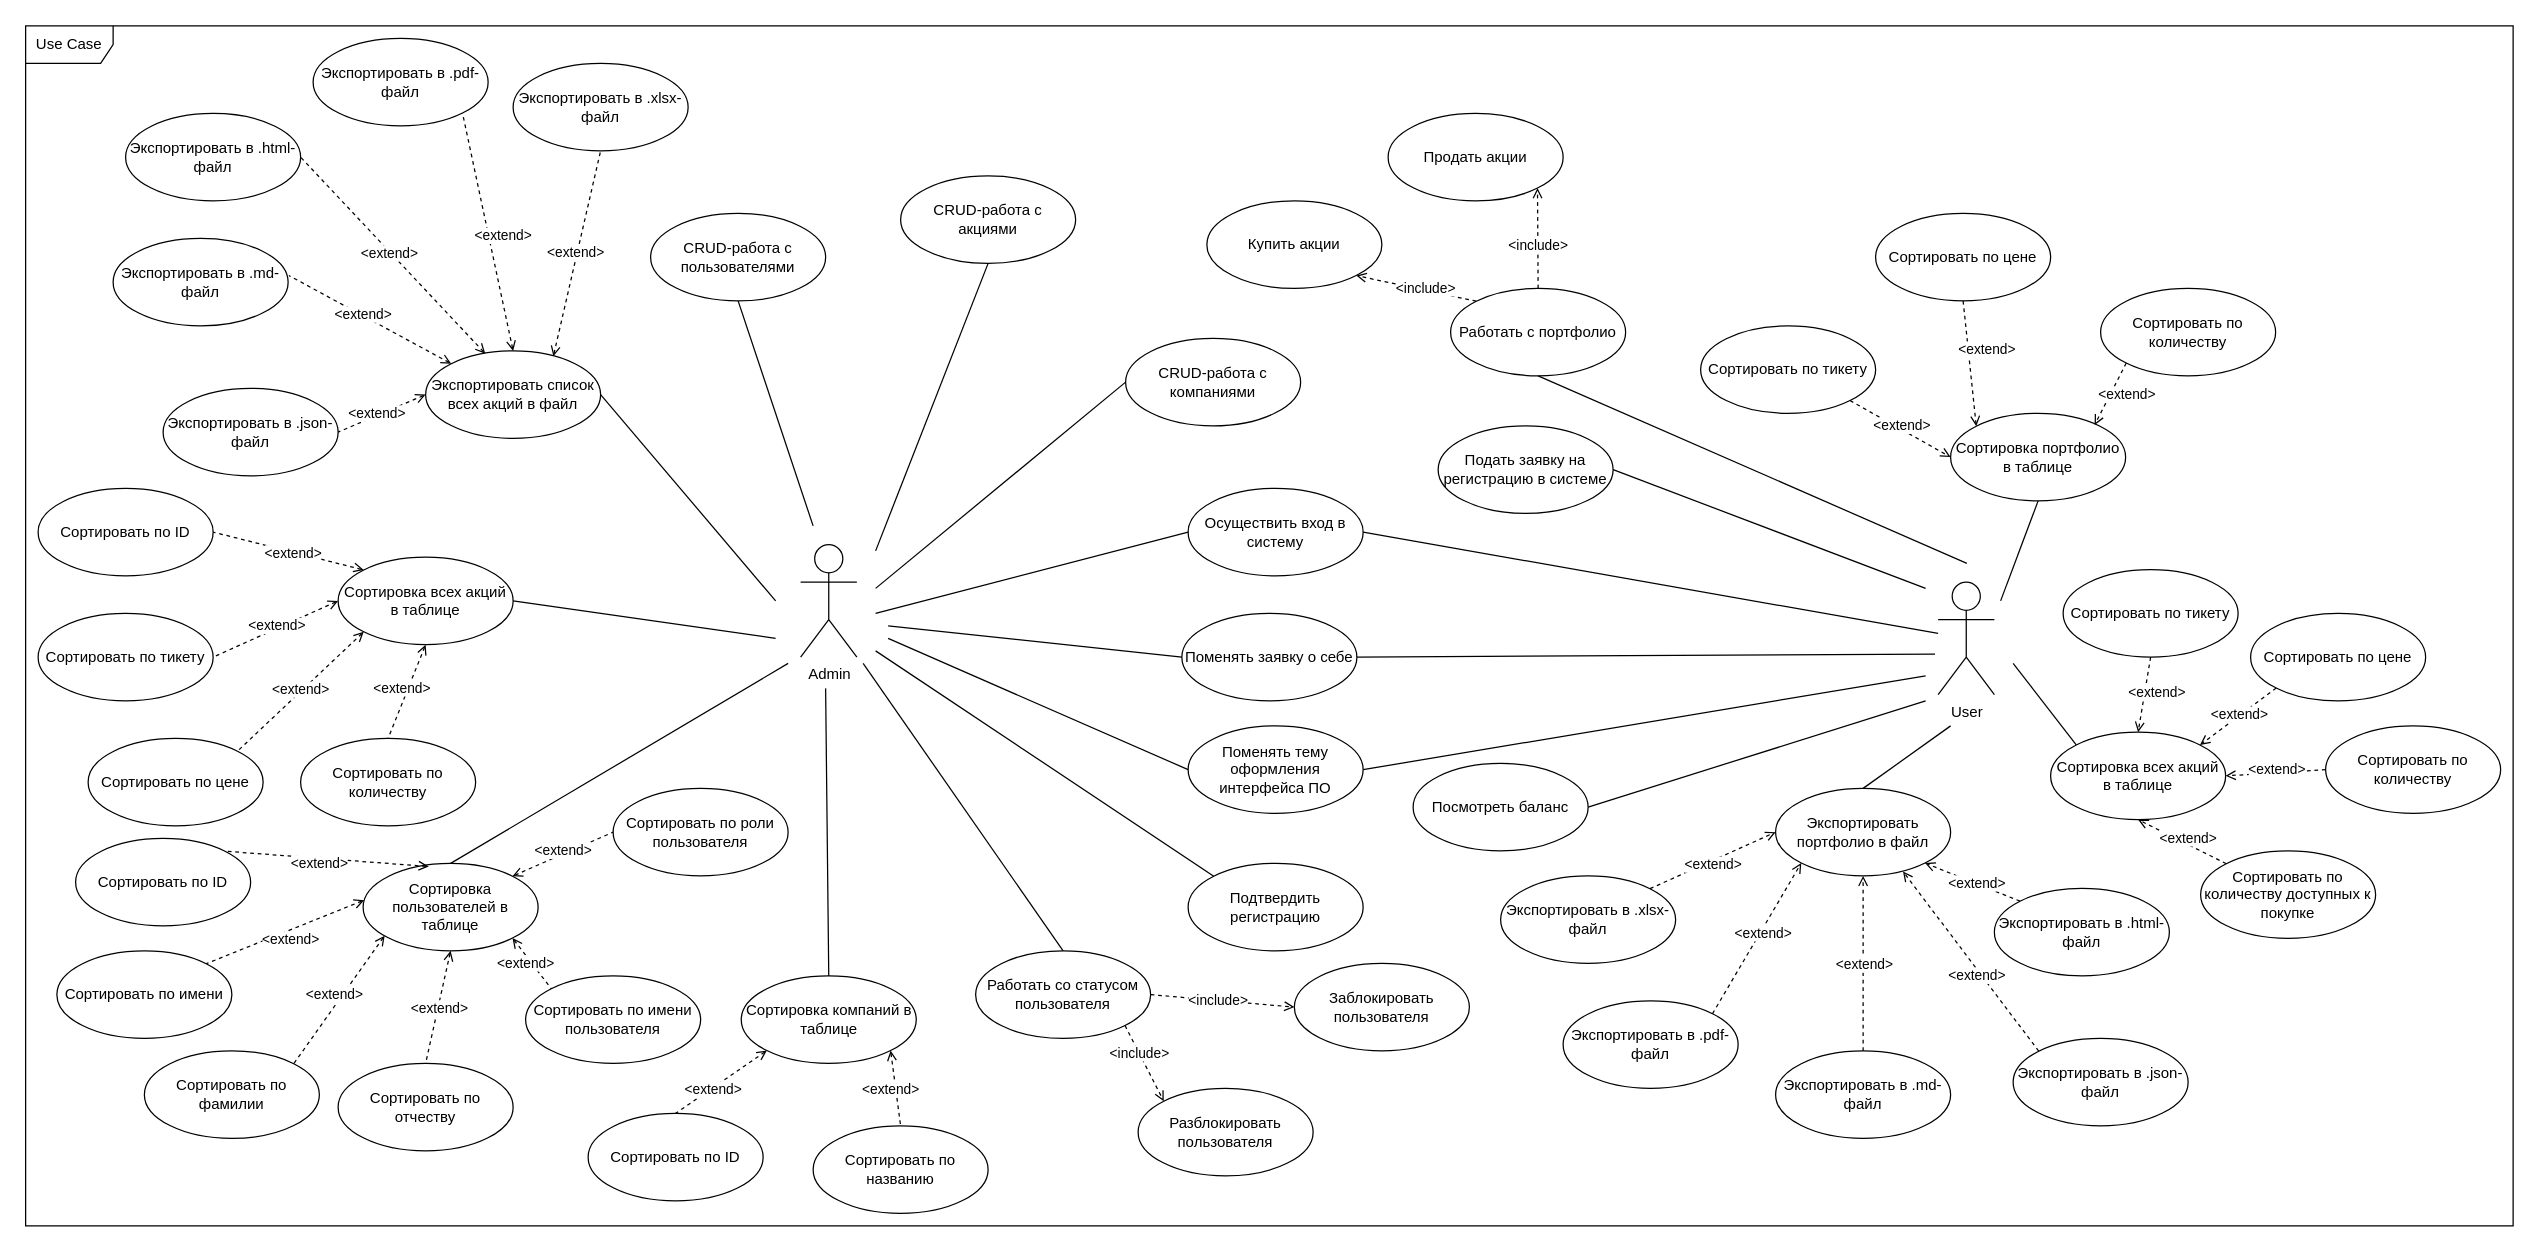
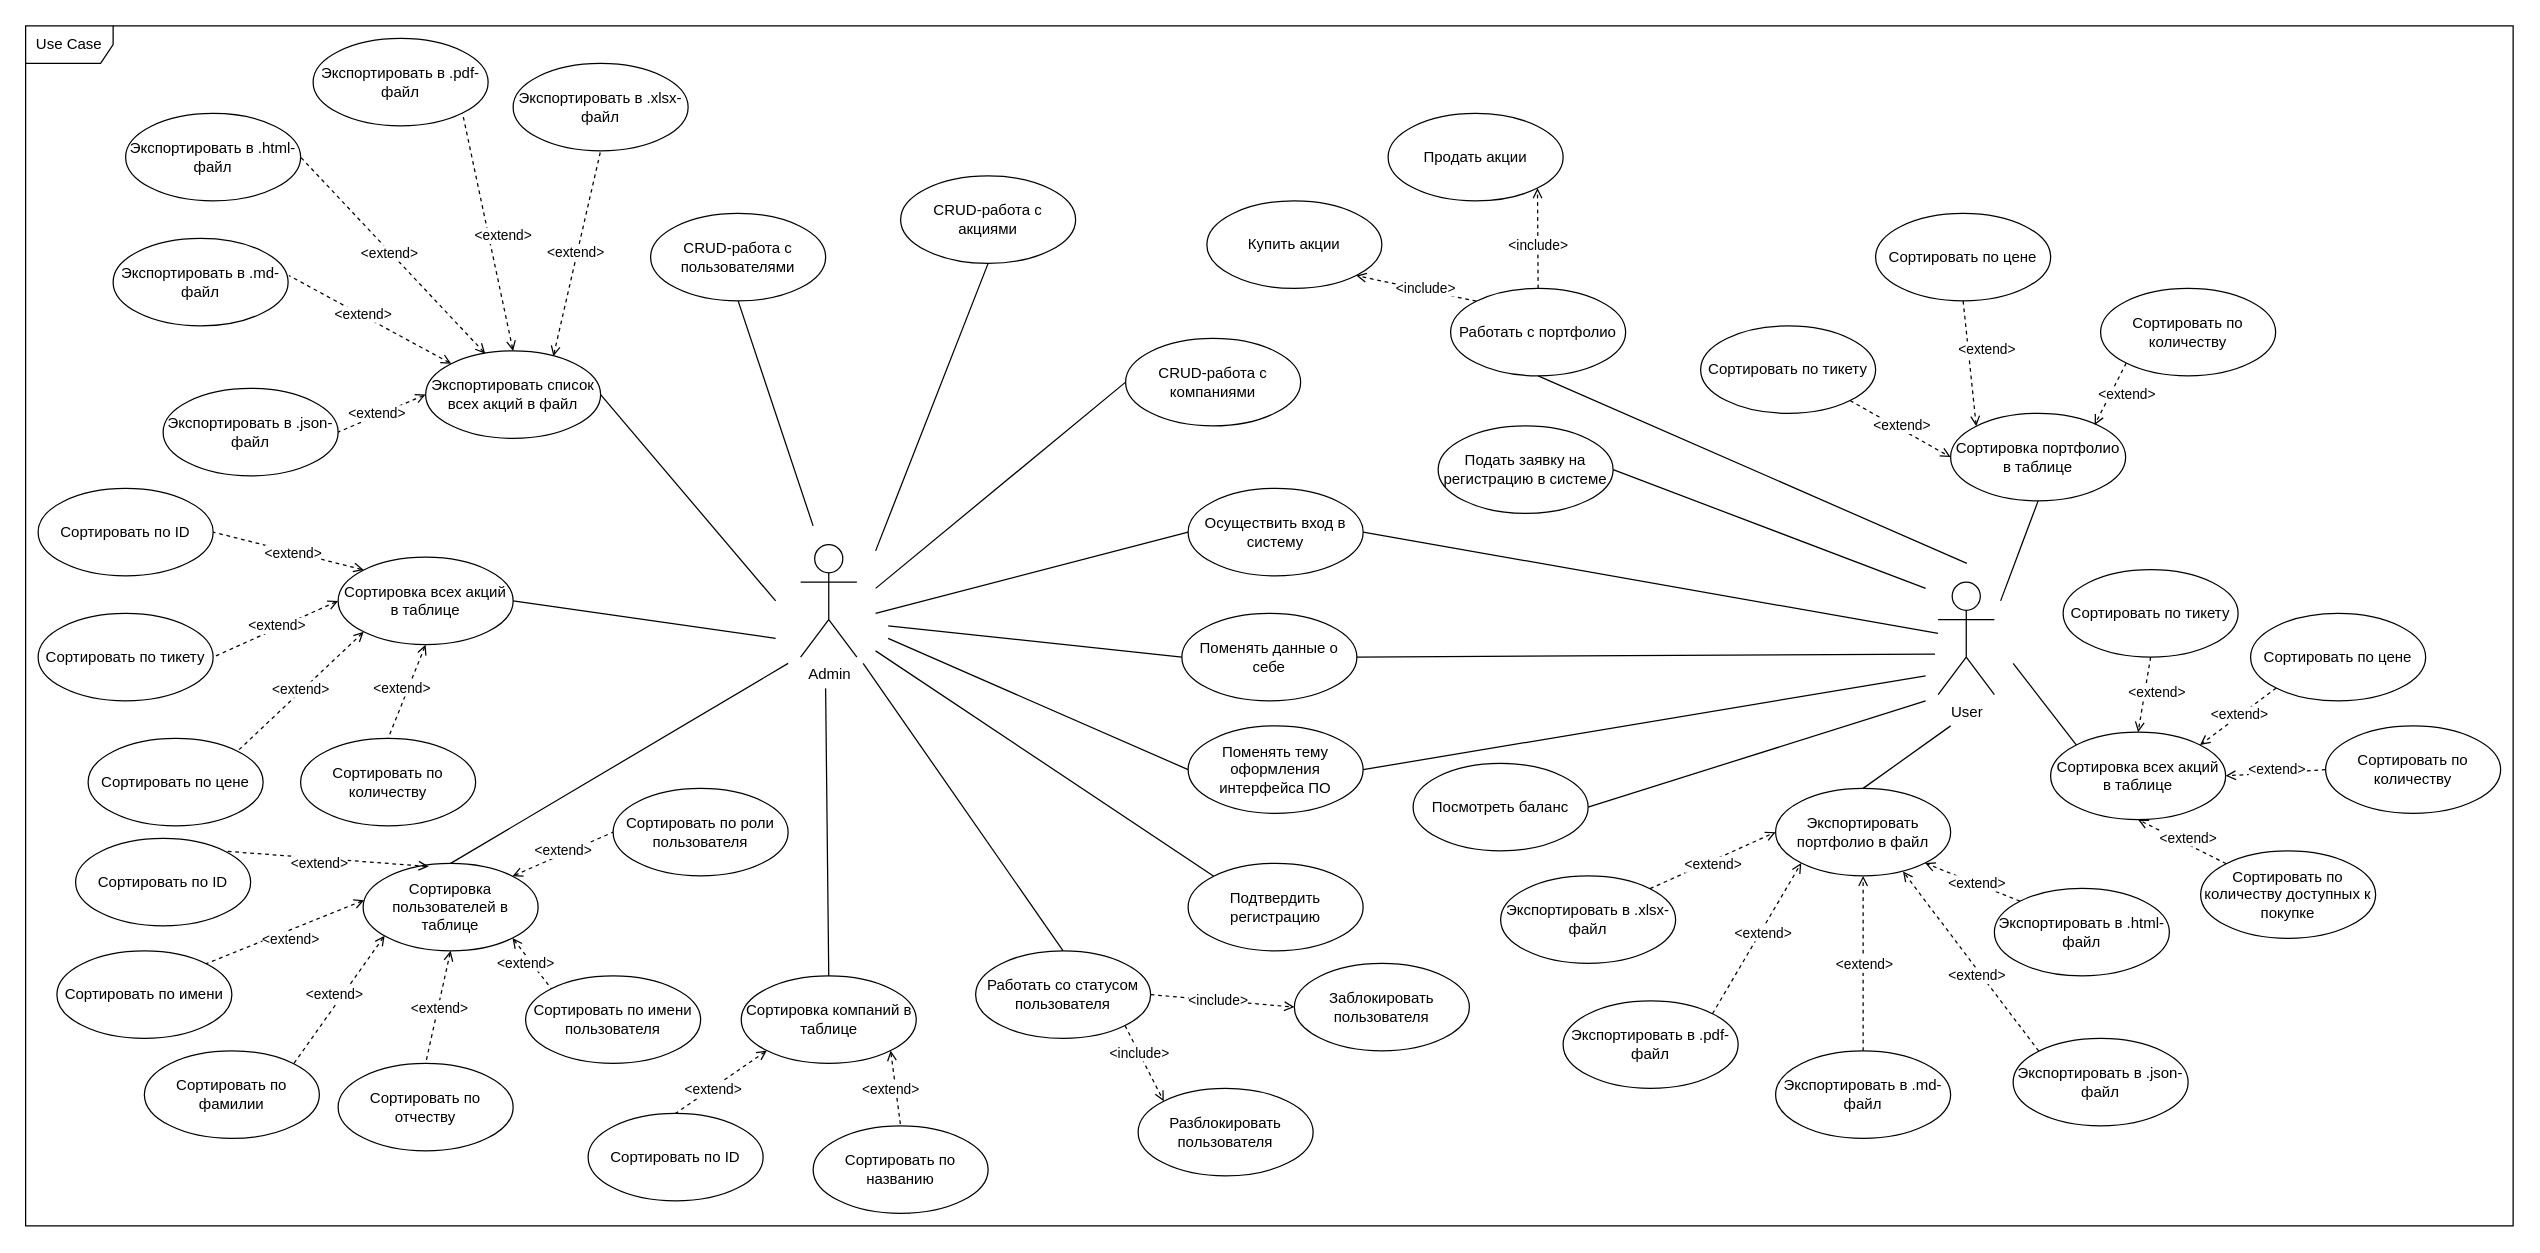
- <mxCell id="140" value="Поменять заявку о себе" style="ellipse;whiteSpace=wrap;html=1;" vertex="1" parent="1"><mxGeometry x="945" y="490" width="140" height="70" as="geometry" /></mxCell>
+ <mxCell id="140" value="Поменять данные о себе" style="ellipse;whiteSpace=wrap;html=1;" vertex="1" parent="1"><mxGeometry x="945" y="490" width="140" height="70" as="geometry" /></mxCell>
